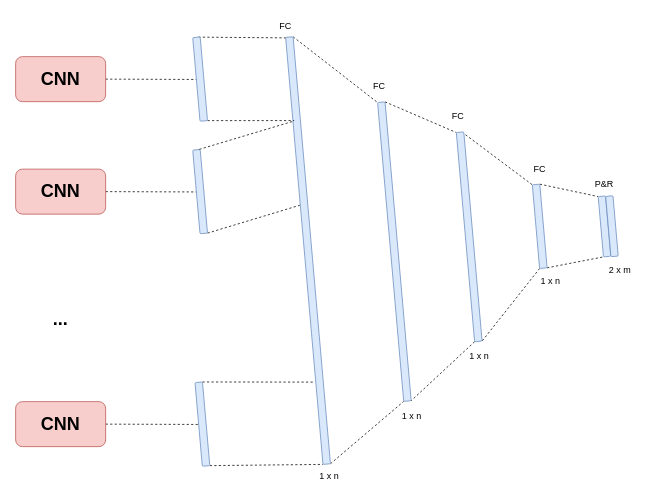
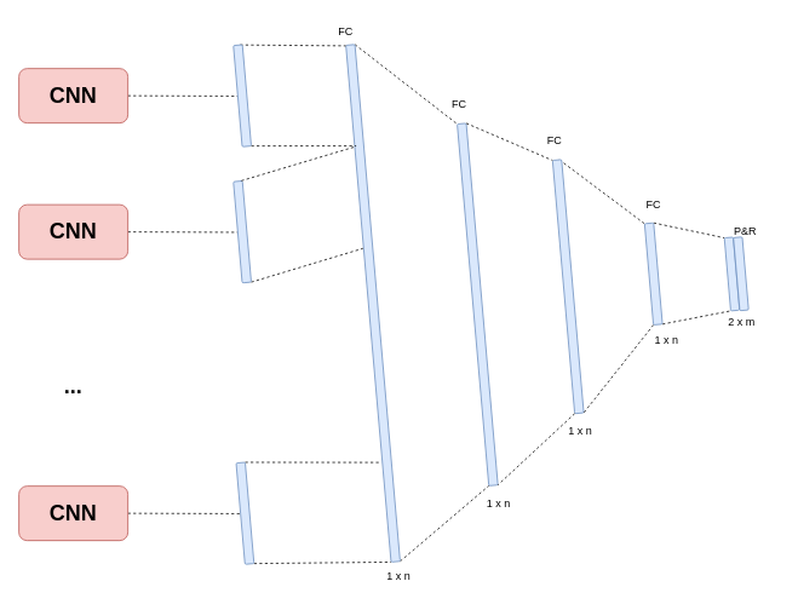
- <mxCell id="22" value="P&amp;amp;R" style="text;html=1;strokeColor=none;fillColor=none;align=center;verticalAlign=middle;whiteSpace=wrap;rounded=0;" vertex="1" parent="1"><mxGeometry x="775.14" y="230" width="60" height="30" as="geometry" /></mxCell>
+ <mxCell id="22" value="P&amp;amp;R" style="text;html=1;strokeColor=none;fillColor=none;align=center;verticalAlign=middle;whiteSpace=wrap;rounded=0;" vertex="1" parent="1"><mxGeometry x="790.14" y="240" width="60" height="30" as="geometry" /></mxCell>
- <mxCell id="23" value="2 x m" style="text;html=1;strokeColor=none;fillColor=none;align=center;verticalAlign=middle;whiteSpace=wrap;rounded=0;" vertex="1" parent="1"><mxGeometry x="795.5" y="345" width="60" height="30" as="geometry" /></mxCell>
+ <mxCell id="23" value="2 x m" style="text;html=1;strokeColor=none;fillColor=none;align=center;verticalAlign=middle;whiteSpace=wrap;rounded=0;" vertex="1" parent="1"><mxGeometry x="785.5" y="340" width="60" height="30" as="geometry" /></mxCell>
